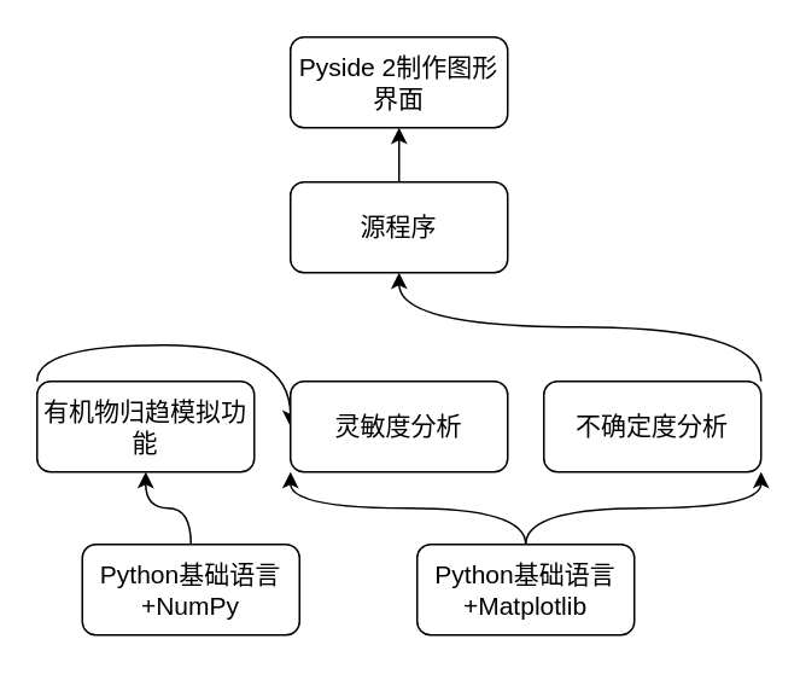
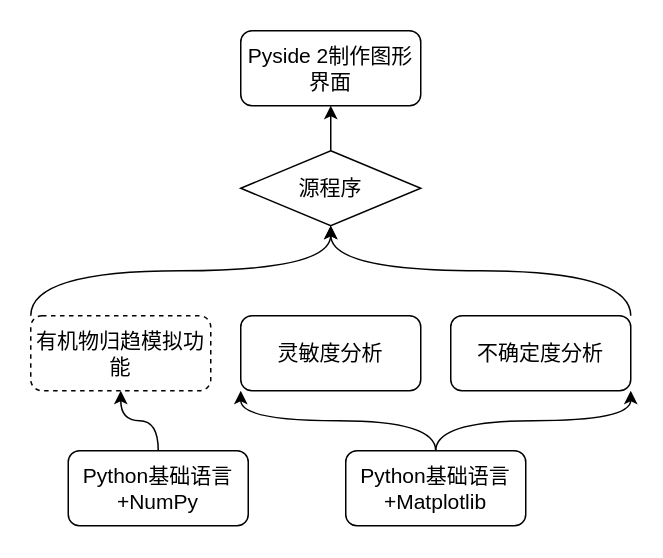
- <mxCell id="14" value="源程序" style="rounded=1;whiteSpace=wrap;html=1;fontSize=14;" vertex="1" parent="1"><mxGeometry x="160" y="100" width="120" height="50" as="geometry" /></mxCell>
+ <mxCell id="14" value="源程序" style="rhombus;whiteSpace=wrap;html=1;fontSize=14;" vertex="1" parent="1"><mxGeometry x="160" y="100" width="120" height="50" as="geometry" /></mxCell>
- <mxCell id="8" style="edgeStyle=orthogonalEdgeStyle;curved=1;rounded=0;orthogonalLoop=1;jettySize=auto;html=1;exitX=0;exitY=0;exitDx=0;exitDy=0;fontSize=14;" edge="1" parent="1" source="9" target="10"><mxGeometry relative="1" as="geometry" /></mxCell>
+ <mxCell id="8" style="edgeStyle=orthogonalEdgeStyle;curved=1;rounded=0;orthogonalLoop=1;jettySize=auto;html=1;exitX=0;exitY=0;exitDx=0;exitDy=0;entryX=0.5;entryY=1;entryDx=0;entryDy=0;fontSize=14;" edge="1" parent="1" source="9" target="14"><mxGeometry relative="1" as="geometry" /></mxCell>
- <mxCell id="9" value="有机物归趋模拟功能" style="rounded=1;whiteSpace=wrap;html=1;fontSize=14;" vertex="1" parent="1"><mxGeometry x="20" y="210" width="120" height="50" as="geometry" /></mxCell>
+ <mxCell id="9" value="有机物归趋模拟功能" style="rounded=1;whiteSpace=wrap;html=1;fontSize=14;dashed=1;" vertex="1" parent="1"><mxGeometry x="20" y="210" width="120" height="50" as="geometry" /></mxCell>
